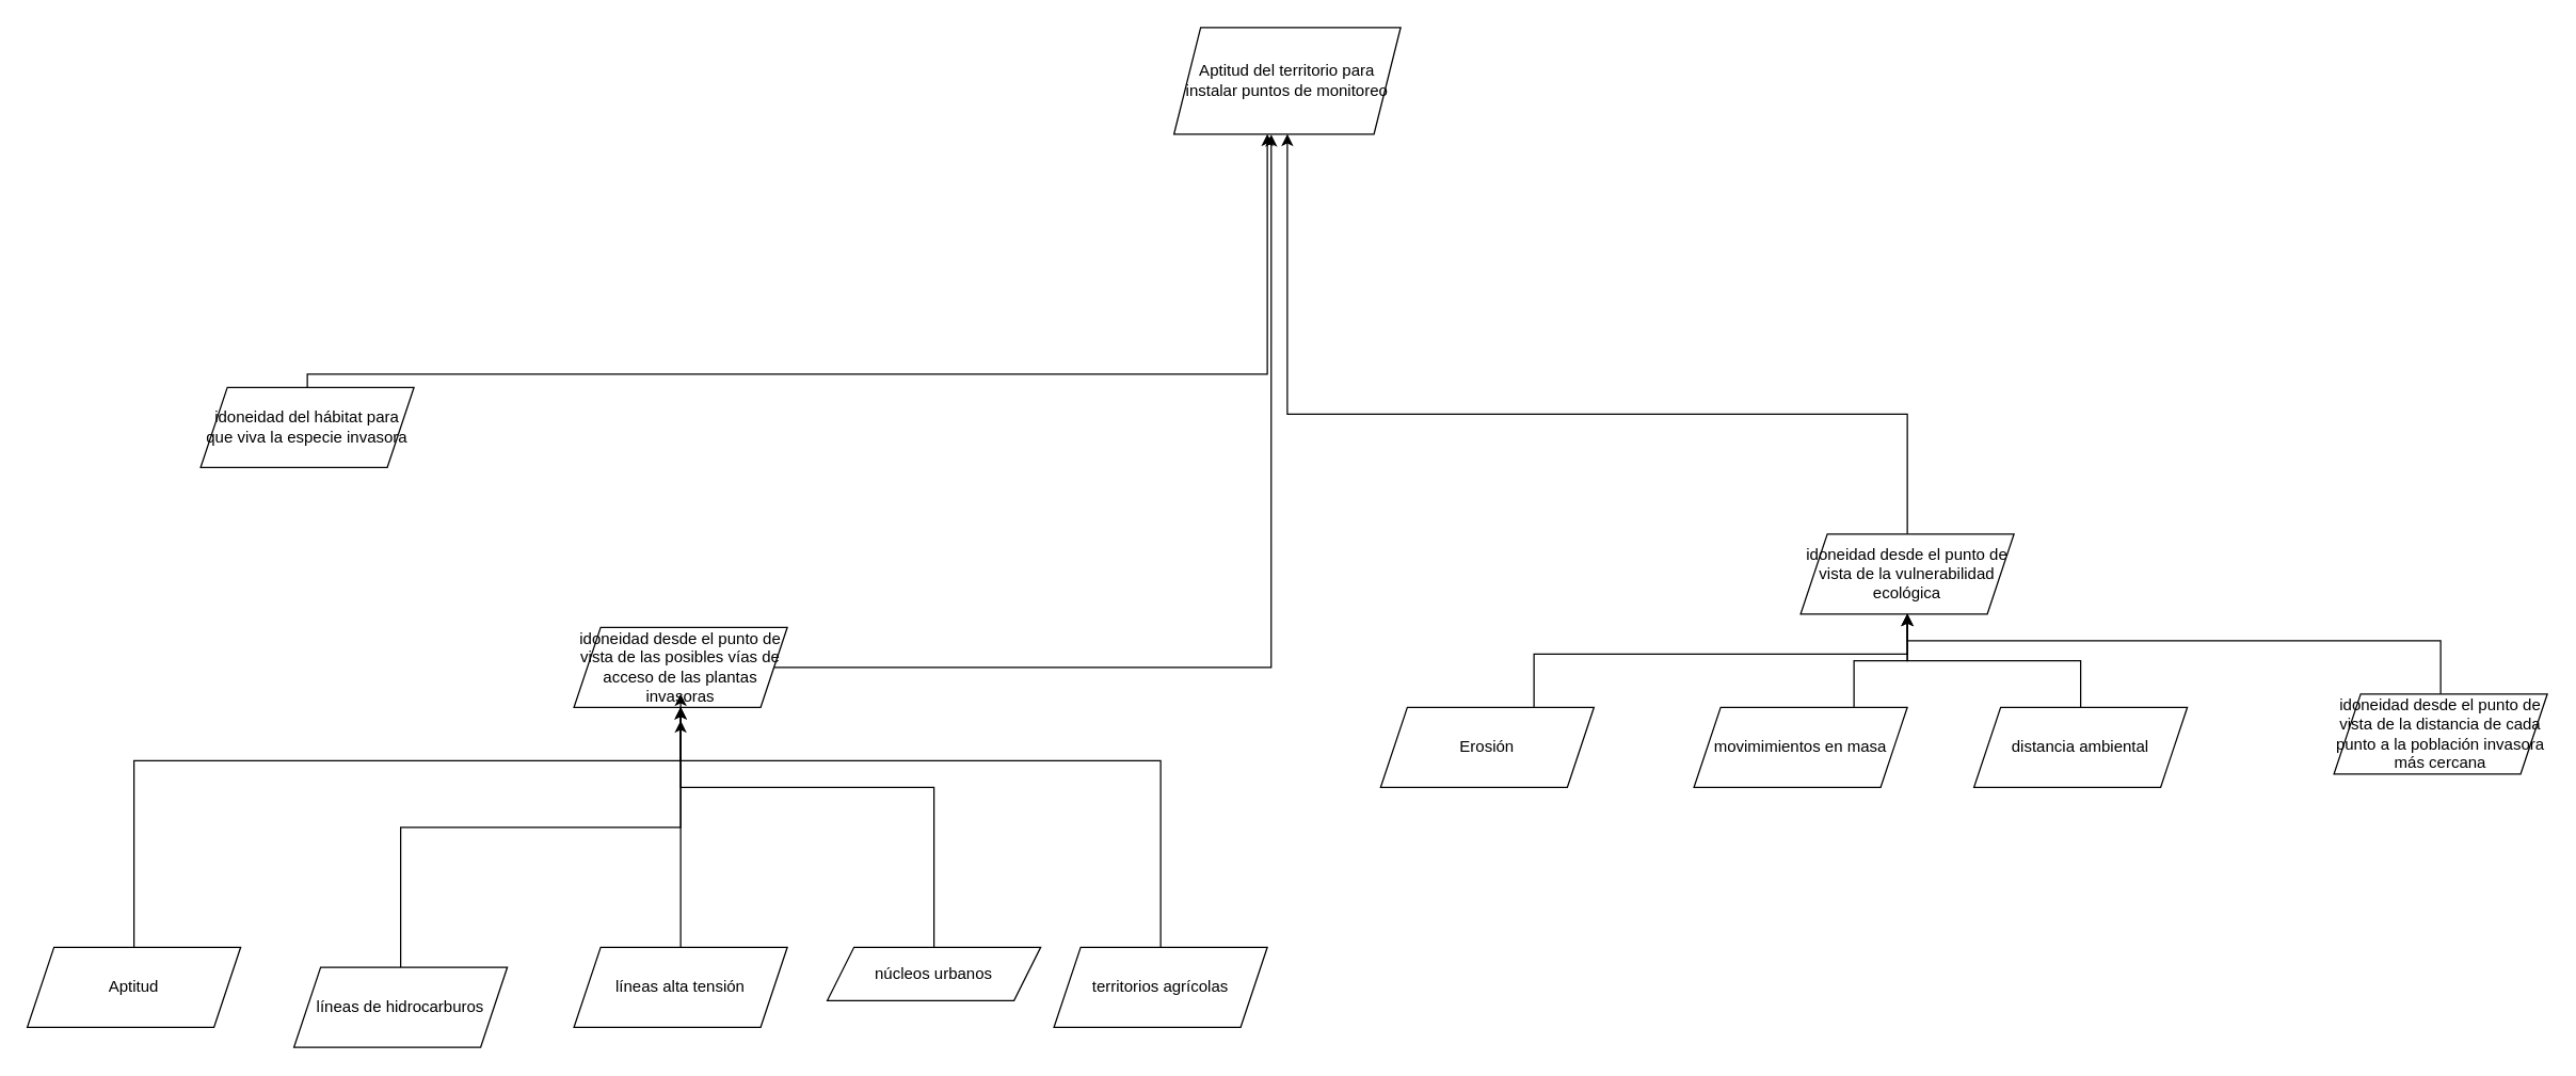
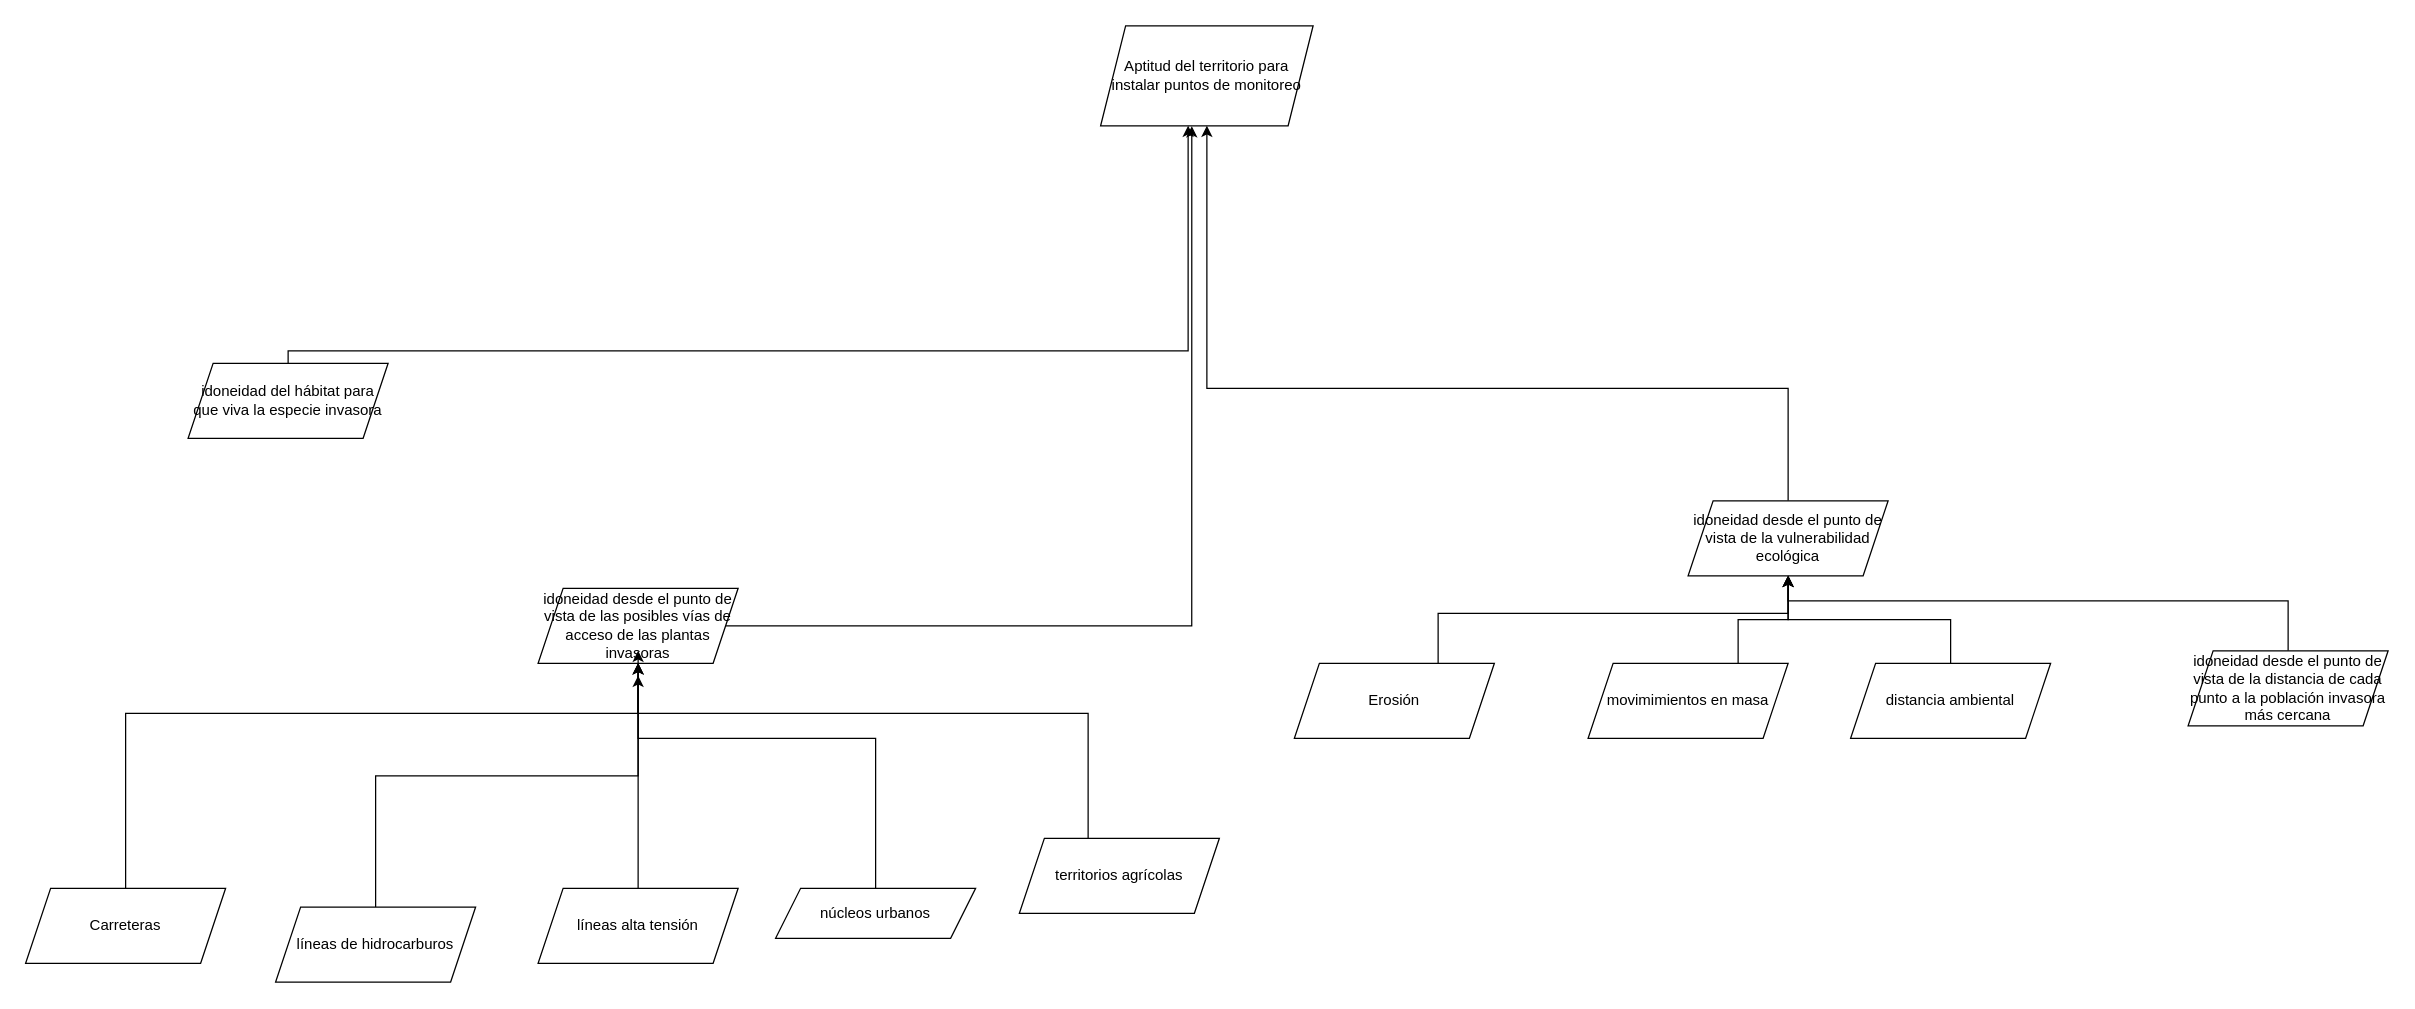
- <mxCell id="10" value="Aptitud" style="shape=parallelogram;perimeter=parallelogramPerimeter;whiteSpace=wrap;html=1;fixedSize=1;" vertex="1" parent="1"><mxGeometry x="20" y="710" width="160" height="60" as="geometry" /></mxCell>
+ <mxCell id="10" value="Carreteras" style="shape=parallelogram;perimeter=parallelogramPerimeter;whiteSpace=wrap;html=1;fixedSize=1;" vertex="1" parent="1"><mxGeometry x="20" y="710" width="160" height="60" as="geometry" /></mxCell>
- <mxCell id="24" value="territorios agrícolas" style="shape=parallelogram;perimeter=parallelogramPerimeter;whiteSpace=wrap;html=1;fixedSize=1;" vertex="1" parent="1"><mxGeometry x="790" y="710" width="160" height="60" as="geometry" /></mxCell>
+ <mxCell id="24" value="territorios agrícolas" style="shape=parallelogram;perimeter=parallelogramPerimeter;whiteSpace=wrap;html=1;fixedSize=1;" vertex="1" parent="1"><mxGeometry x="815" y="670" width="160" height="60" as="geometry" /></mxCell>
